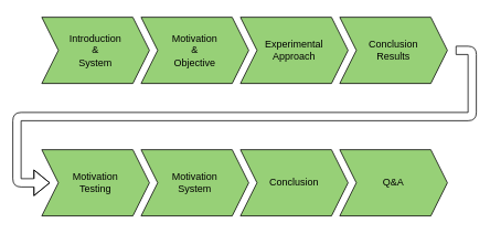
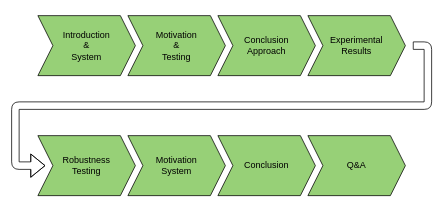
- <mxCell id="3" value="Motivation&lt;br&gt;&amp;amp;&lt;br&gt;Objective" style="shape=step;perimeter=stepPerimeter;whiteSpace=wrap;html=1;fixedSize=1;fillColor=#97D077;" parent="1" vertex="1"><mxGeometry x="170" y="20" width="130" height="80" as="geometry" /></mxCell>
+ <mxCell id="3" value="Motivation&lt;br&gt;&amp;amp;&lt;br&gt;Testing" style="shape=step;perimeter=stepPerimeter;whiteSpace=wrap;html=1;fixedSize=1;fillColor=#97D077;" parent="1" vertex="1"><mxGeometry x="170" y="20" width="130" height="80" as="geometry" /></mxCell>
- <mxCell id="4" value="Experimental&lt;br&gt;Approach" style="shape=step;perimeter=stepPerimeter;whiteSpace=wrap;html=1;fixedSize=1;fillColor=#97D077;" parent="1" vertex="1"><mxGeometry x="290" y="20" width="130" height="80" as="geometry" /></mxCell>
+ <mxCell id="4" value="Conclusion&lt;br&gt;Approach" style="shape=step;perimeter=stepPerimeter;whiteSpace=wrap;html=1;fixedSize=1;fillColor=#97D077;" parent="1" vertex="1"><mxGeometry x="290" y="20" width="130" height="80" as="geometry" /></mxCell>
- <mxCell id="5" value="Conclusion&lt;br&gt;Results" style="shape=step;perimeter=stepPerimeter;whiteSpace=wrap;html=1;fixedSize=1;fillColor=#97D077;" parent="1" vertex="1"><mxGeometry x="410" y="20" width="130" height="80" as="geometry" /></mxCell>
+ <mxCell id="5" value="Experimental&lt;br&gt;Results" style="shape=step;perimeter=stepPerimeter;whiteSpace=wrap;html=1;fixedSize=1;fillColor=#97D077;" parent="1" vertex="1"><mxGeometry x="410" y="20" width="130" height="80" as="geometry" /></mxCell>
- <mxCell id="6" value="Motivation&lt;br&gt;Testing" style="shape=step;perimeter=stepPerimeter;whiteSpace=wrap;html=1;fixedSize=1;fillColor=#97D077;" parent="1" vertex="1"><mxGeometry x="50" y="180" width="130" height="80" as="geometry" /></mxCell>
+ <mxCell id="6" value="Robustness&lt;br&gt;Testing" style="shape=step;perimeter=stepPerimeter;whiteSpace=wrap;html=1;fixedSize=1;fillColor=#97D077;" parent="1" vertex="1"><mxGeometry x="50" y="180" width="130" height="80" as="geometry" /></mxCell>
